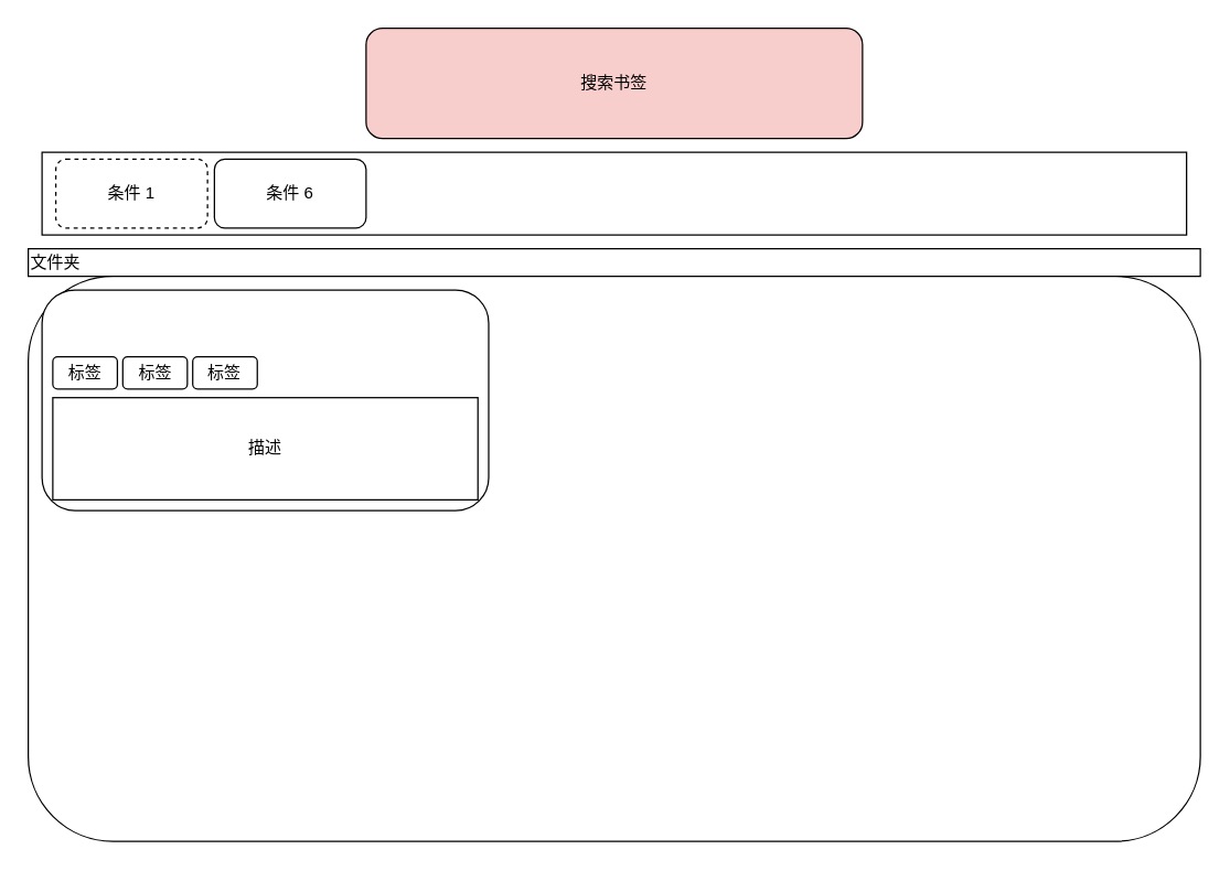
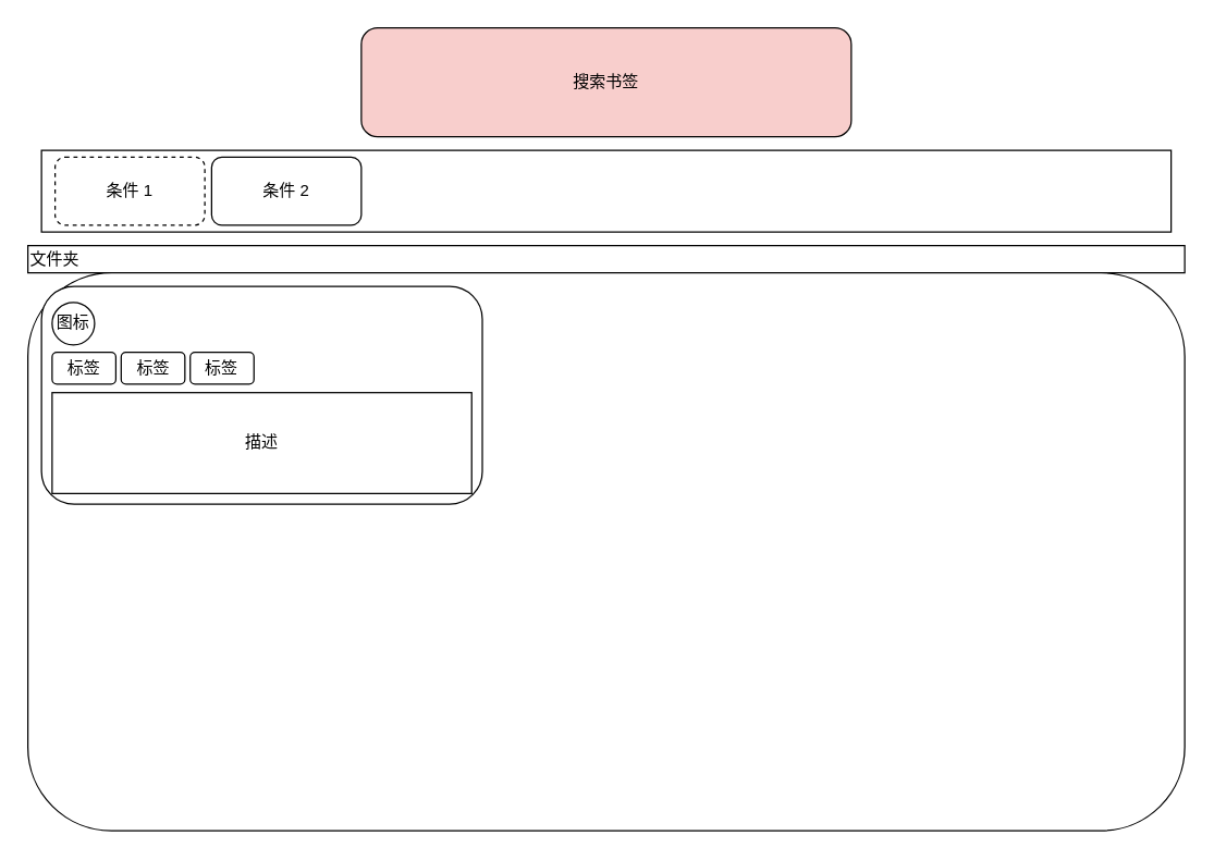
- <mxCell id="5" value="条件 6" style="rounded=1;whiteSpace=wrap;html=1;sketch=0;" vertex="1" parent="1"><mxGeometry x="155" y="115" width="110" height="50" as="geometry" /></mxCell>
+ <mxCell id="5" value="条件 2" style="rounded=1;whiteSpace=wrap;html=1;sketch=0;" vertex="1" parent="1"><mxGeometry x="155" y="115" width="110" height="50" as="geometry" /></mxCell>
+ <mxCell id="10" value="图标" style="ellipse;whiteSpace=wrap;html=1;aspect=fixed;rounded=1;sketch=0;" parent="8" vertex="1"><mxGeometry x="7.805" y="11.707" width="31.219" height="31.219" as="geometry" /></mxCell>
